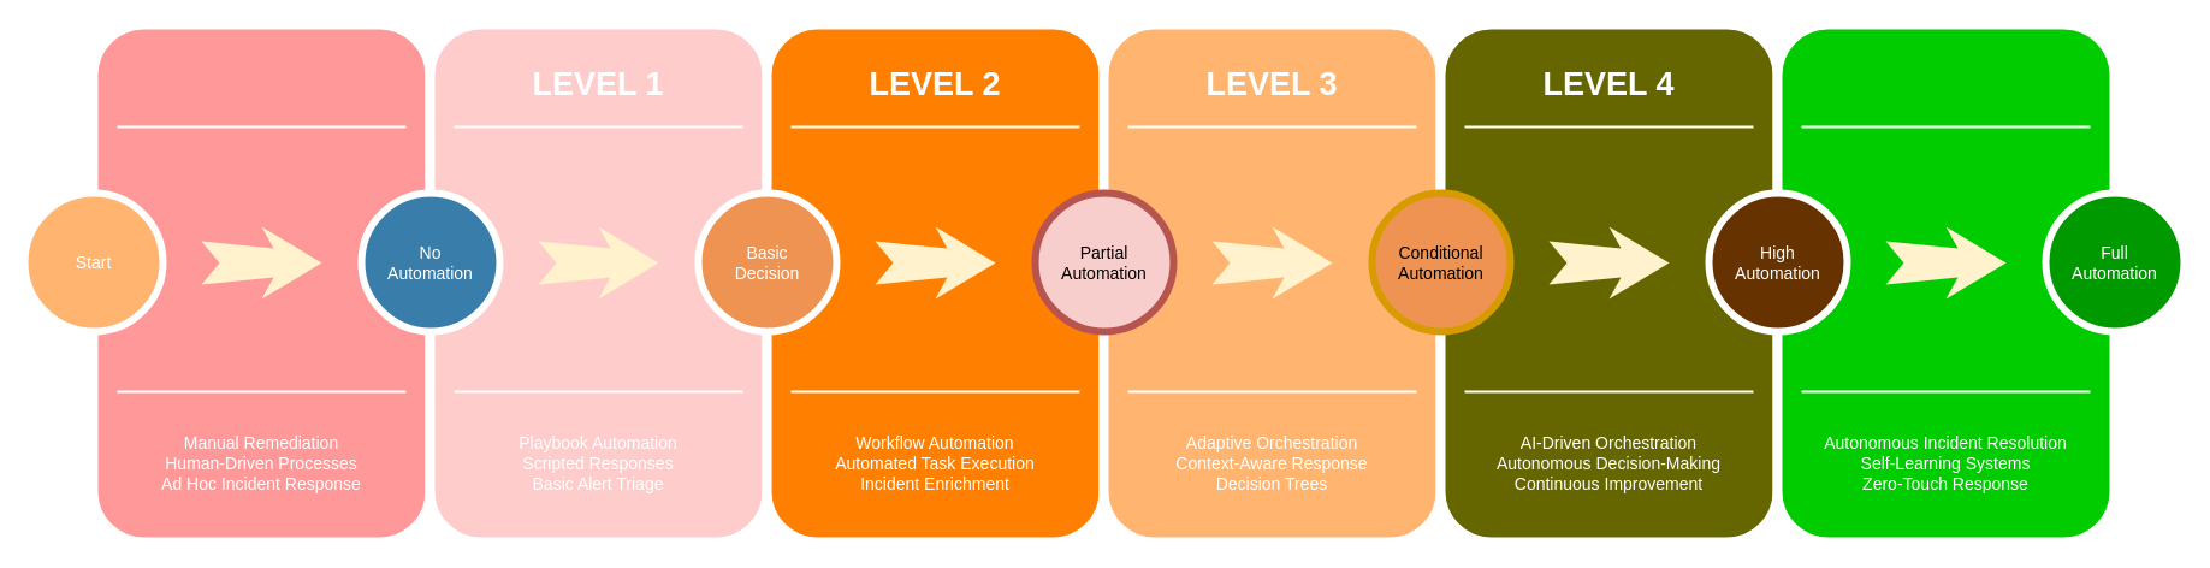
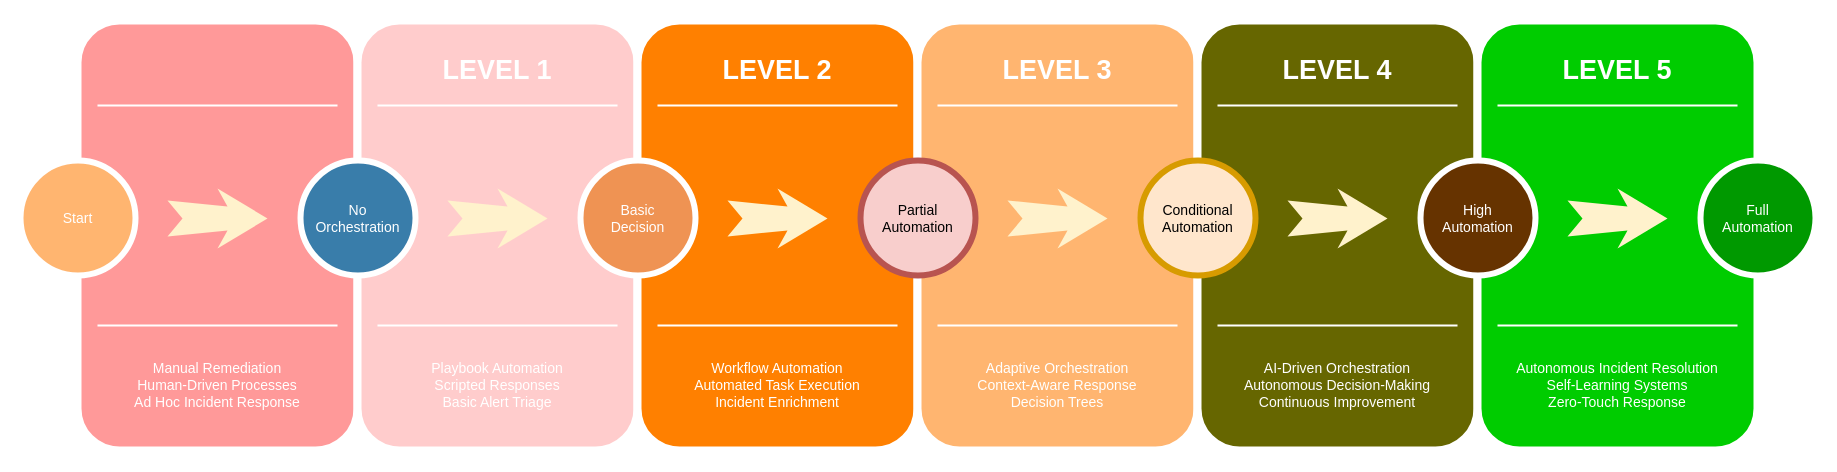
+ <mxCell id="37" value="LEVEL 5" style="text;html=1;strokeColor=none;fillColor=none;align=center;verticalAlign=middle;whiteSpace=wrap;rounded=0;shadow=0;fontSize=27;fontColor=#FFFFFF;fontStyle=1" vertex="1" parent="1"><mxGeometry x="1477" y="40" width="280" height="60" as="geometry" /></mxCell>
- <mxCell id="35" value="Conditional&lt;br&gt;Automation" style="ellipse;whiteSpace=wrap;html=1;rounded=0;shadow=0;strokeWidth=6;fontSize=14;align=center;fillColor=#ef9353;strokeColor=#d79b00;" parent="1" vertex="1"><mxGeometry x="1140" y="160" width="115" height="115" as="geometry" /></mxCell>
+ <mxCell id="35" value="Conditional&lt;br&gt;Automation" style="ellipse;whiteSpace=wrap;html=1;rounded=0;shadow=0;strokeWidth=6;fontSize=14;align=center;fillColor=#ffe6cc;strokeColor=#d79b00;" parent="1" vertex="1"><mxGeometry x="1140" y="160" width="115" height="115" as="geometry" /></mxCell>
- <mxCell id="13" value="No&lt;br&gt;Automation" style="ellipse;whiteSpace=wrap;html=1;rounded=0;shadow=0;strokeWidth=6;fontSize=14;align=center;fillColor=#397DAA;strokeColor=#FFFFFF;fontColor=#FFFFFF;" parent="1" vertex="1"><mxGeometry x="300" y="160" width="115" height="115" as="geometry" /></mxCell>
+ <mxCell id="13" value="No&lt;br&gt;Orchestration" style="ellipse;whiteSpace=wrap;html=1;rounded=0;shadow=0;strokeWidth=6;fontSize=14;align=center;fillColor=#397DAA;strokeColor=#FFFFFF;fontColor=#FFFFFF;" parent="1" vertex="1"><mxGeometry x="300" y="160" width="115" height="115" as="geometry" /></mxCell>
